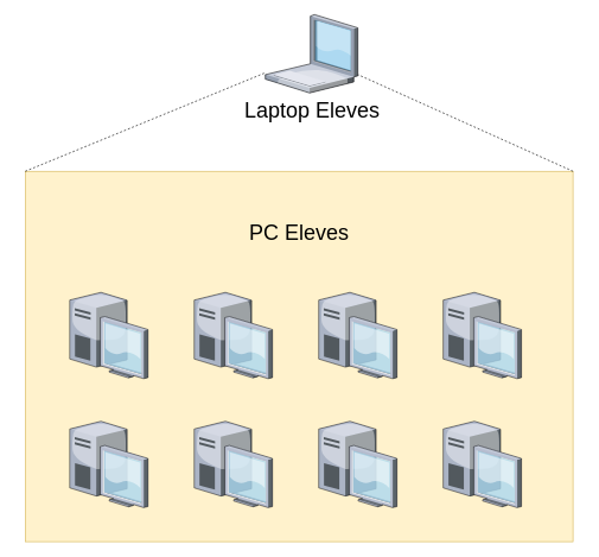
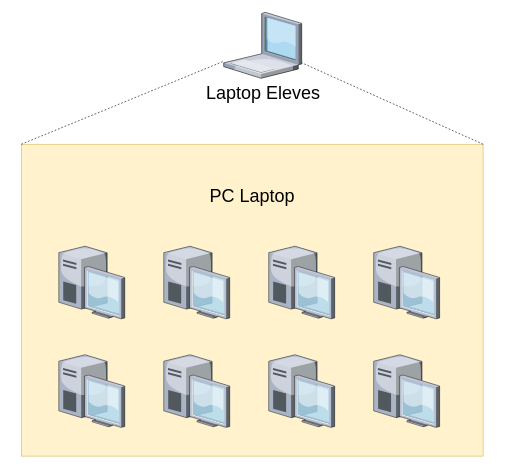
- <mxCell id="11" value="PC Eleves" style="text;html=1;align=center;verticalAlign=middle;whiteSpace=wrap;rounded=0;fontSize=30;" vertex="1" parent="1"><mxGeometry y="311" width="800" height="30" as="geometry" x="20" /></mxCell>
+ <mxCell id="11" value="PC Laptop" style="text;html=1;align=center;verticalAlign=middle;whiteSpace=wrap;rounded=0;fontSize=30;" vertex="1" parent="1"><mxGeometry y="311" width="800" height="30" as="geometry" x="20" /></mxCell>
